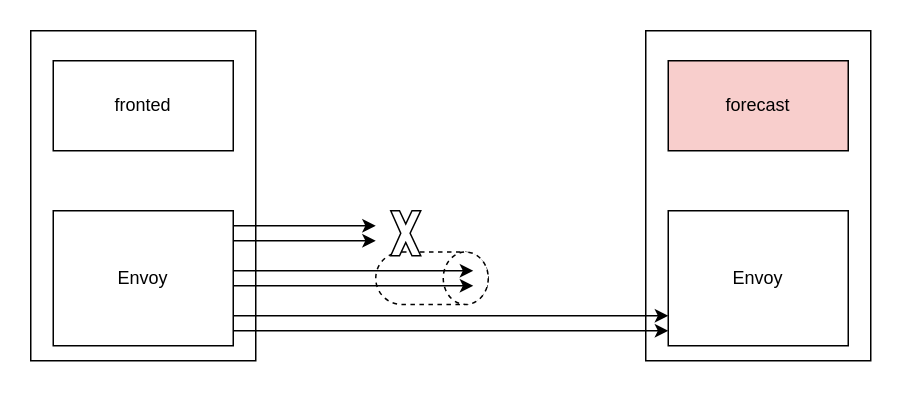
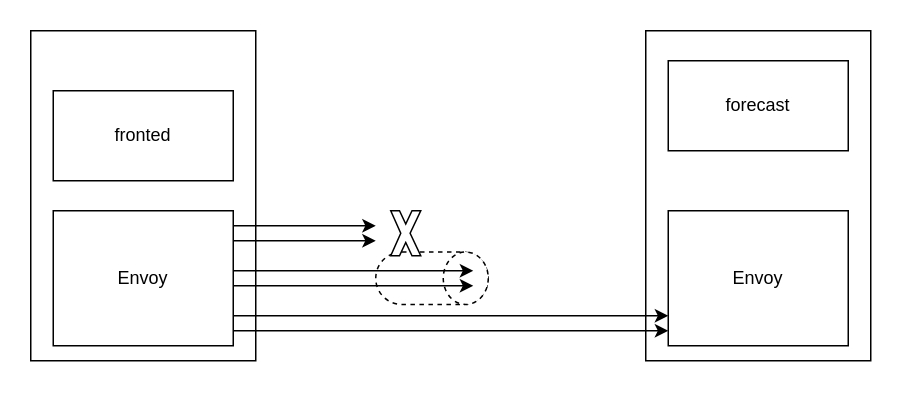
- <mxCell id="5" value="fronted" style="rounded=0;whiteSpace=wrap;html=1;" vertex="1" parent="1"><mxGeometry x="35" y="40" width="120" height="60" as="geometry" /></mxCell>
+ <mxCell id="5" value="fronted" style="rounded=0;whiteSpace=wrap;html=1;" vertex="1" parent="1"><mxGeometry x="35" y="60" width="120" height="60" as="geometry" /></mxCell>
- <mxCell id="8" value="forecast" style="rounded=0;whiteSpace=wrap;html=1;fillColor=#f8cecc;" vertex="1" parent="1"><mxGeometry x="445" y="40" width="120" height="60" as="geometry" /></mxCell>
+ <mxCell id="8" value="forecast" style="rounded=0;whiteSpace=wrap;html=1;" vertex="1" parent="1"><mxGeometry x="445" y="40" width="120" height="60" as="geometry" /></mxCell>
